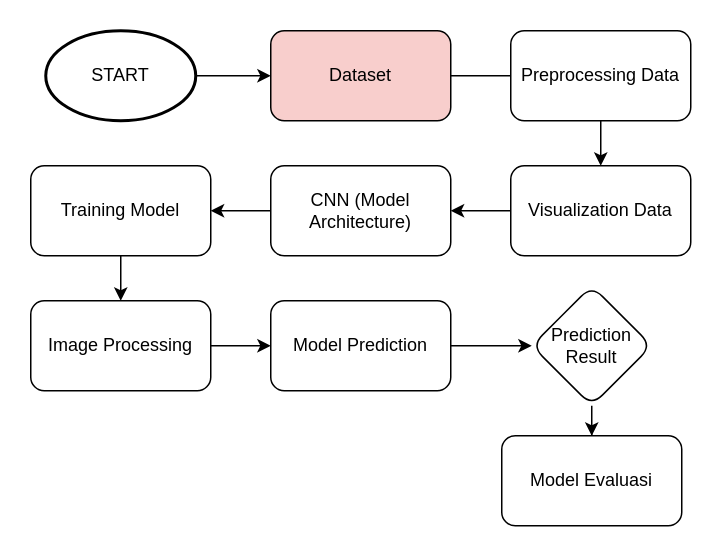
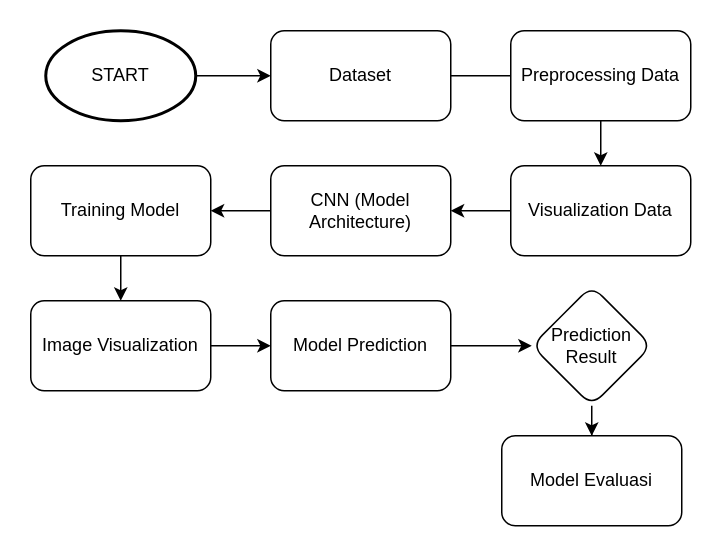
- <mxCell id="3" value="Dataset" style="rounded=1;whiteSpace=wrap;html=1;fillColor=#f8cecc;" parent="1" vertex="1"><mxGeometry x="180" y="20" width="120" height="60" as="geometry" /></mxCell>
+ <mxCell id="3" value="Dataset" style="rounded=1;whiteSpace=wrap;html=1;" parent="1" vertex="1"><mxGeometry x="180" y="20" width="120" height="60" as="geometry" /></mxCell>
- <mxCell id="13" value="Image Processing" style="rounded=1;whiteSpace=wrap;html=1;" parent="1" vertex="1"><mxGeometry x="20" y="200" width="120" height="60" as="geometry" /></mxCell>
+ <mxCell id="13" value="Image Visualization" style="rounded=1;whiteSpace=wrap;html=1;" parent="1" vertex="1"><mxGeometry x="20" y="200" width="120" height="60" as="geometry" /></mxCell>
